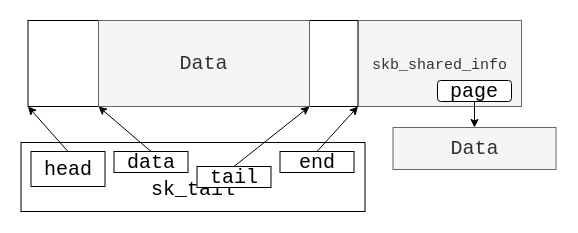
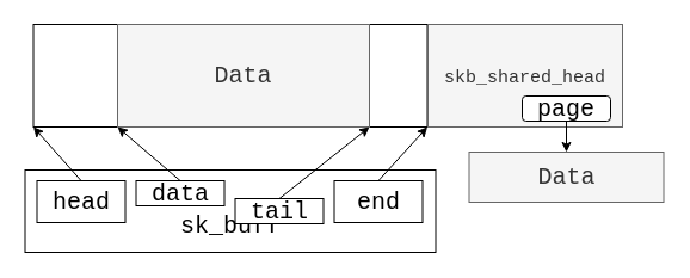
- <mxCell id="13" value="&lt;font style=&quot;font-size: 15px&quot;&gt;skb_shared_info&lt;/font&gt;" style="rounded=0;whiteSpace=wrap;html=1;fillColor=#f5f5f5;strokeColor=#666666;fontColor=#333333;fontFamily=Courier New;fontSize=20;" vertex="1" parent="1"><mxGeometry x="358" y="20" width="163" height="86" as="geometry" /></mxCell>
+ <mxCell id="13" value="&lt;font style=&quot;font-size: 15px&quot;&gt;skb_shared_head&lt;/font&gt;" style="rounded=0;whiteSpace=wrap;html=1;fillColor=#f5f5f5;strokeColor=#666666;fontColor=#333333;fontFamily=Courier New;fontSize=20;" vertex="1" parent="1"><mxGeometry x="358" y="20" width="163" height="86" as="geometry" /></mxCell>
- <mxCell id="8" value="&lt;font style=&quot;font-size: 20px&quot;&gt;end&lt;/font&gt;" style="rounded=0;whiteSpace=wrap;html=1;fontFamily=Courier New;" parent="1" vertex="1"><mxGeometry x="279.5" y="151" width="74" height="21" as="geometry" /></mxCell>
+ <mxCell id="8" value="&lt;font style=&quot;font-size: 20px&quot;&gt;end&lt;/font&gt;" style="rounded=0;whiteSpace=wrap;html=1;fontFamily=Courier New;" parent="1" vertex="1"><mxGeometry x="279.5" y="151" width="74" height="35" as="geometry" /></mxCell>
- <mxCell id="2" value="&lt;font style=&quot;font-size: 20px&quot;&gt;&lt;br&gt;sk_tail&lt;/font&gt;" style="rounded=0;whiteSpace=wrap;html=1;fontFamily=Courier New;" parent="1" vertex="1"><mxGeometry x="20.5" y="142" width="344" height="69" as="geometry" /></mxCell>
+ <mxCell id="2" value="&lt;font style=&quot;font-size: 20px&quot;&gt;&lt;br&gt;sk_buff&lt;/font&gt;" style="rounded=0;whiteSpace=wrap;html=1;fontFamily=Courier New;" parent="1" vertex="1"><mxGeometry x="20.5" y="142" width="344" height="69" as="geometry" /></mxCell>
